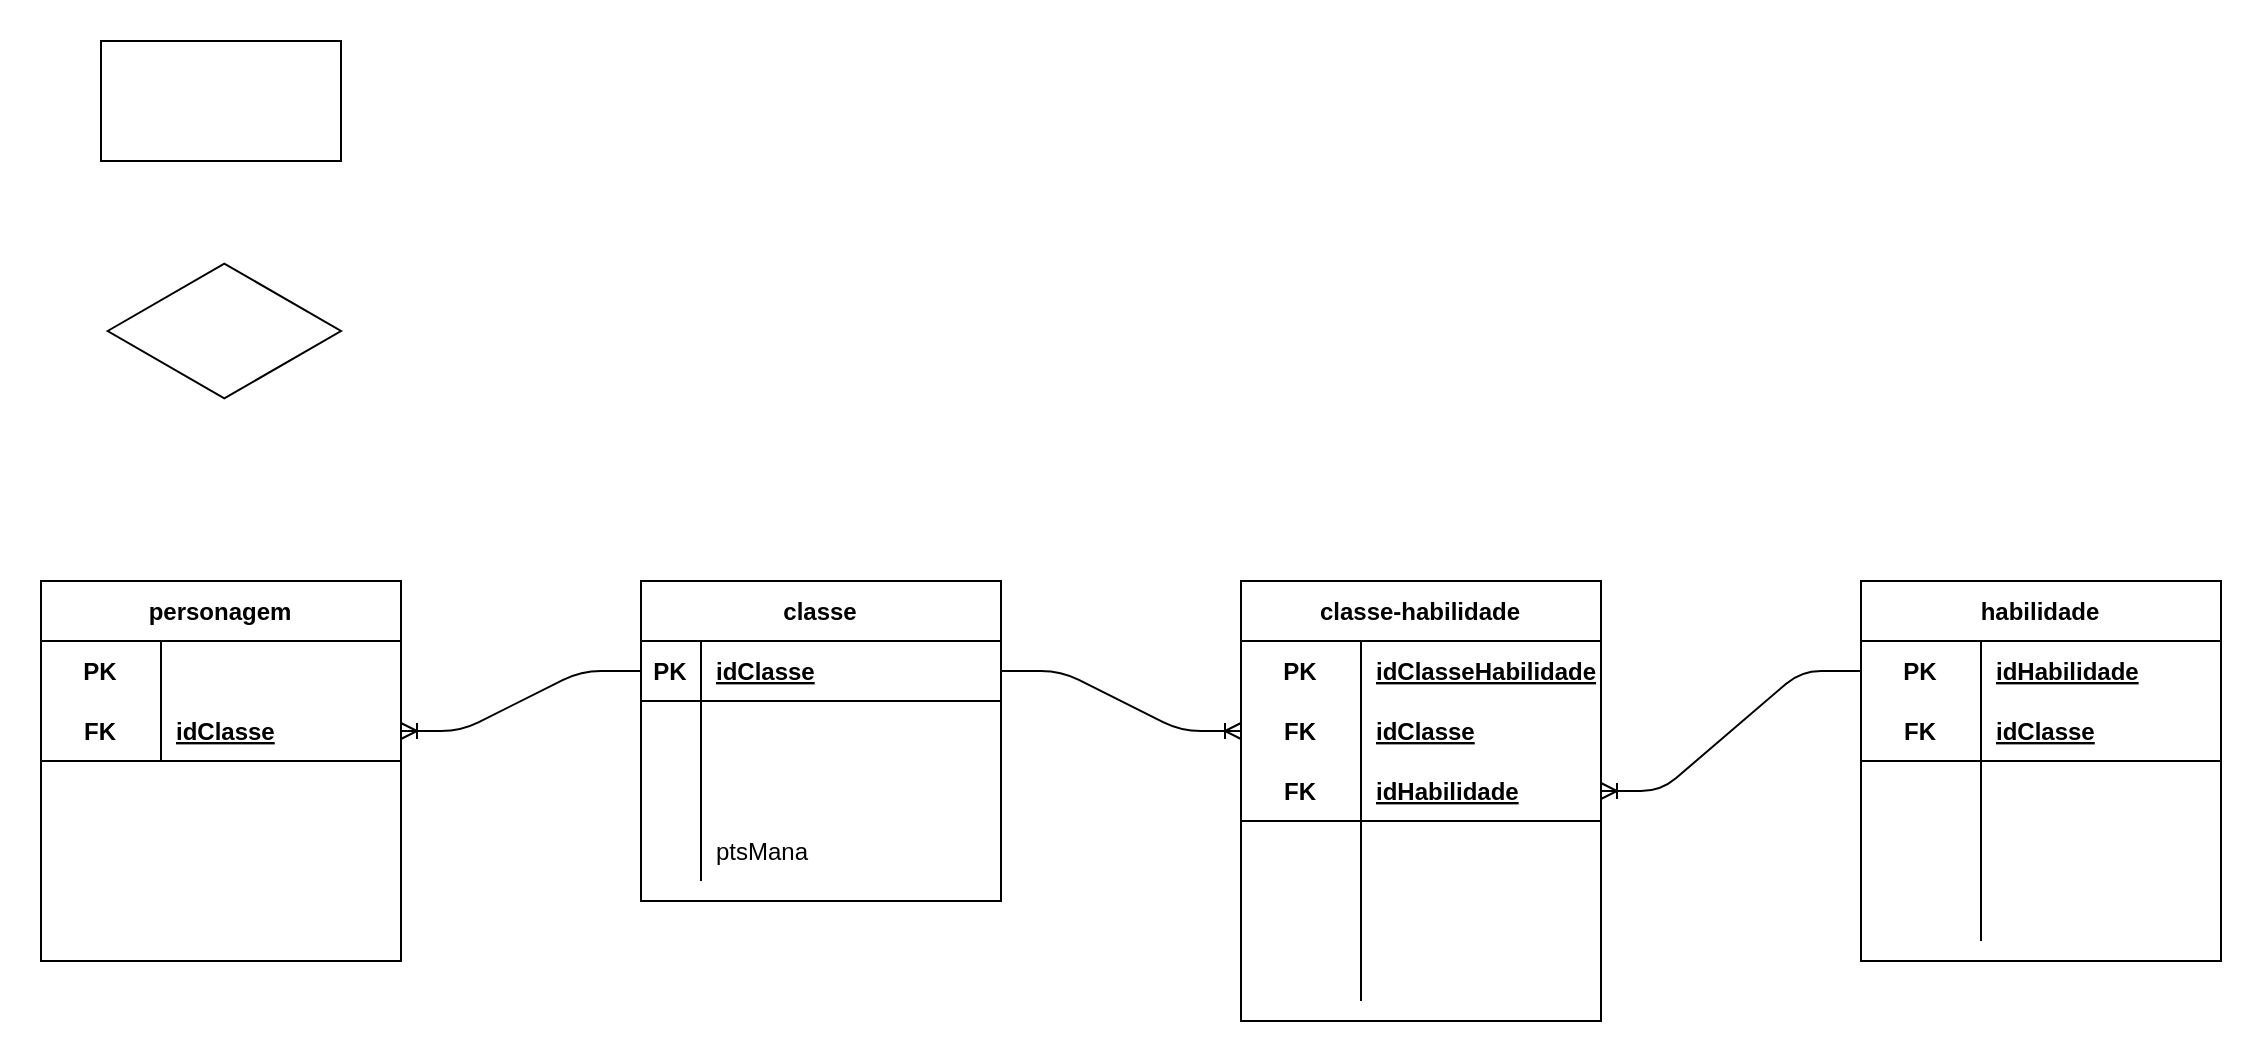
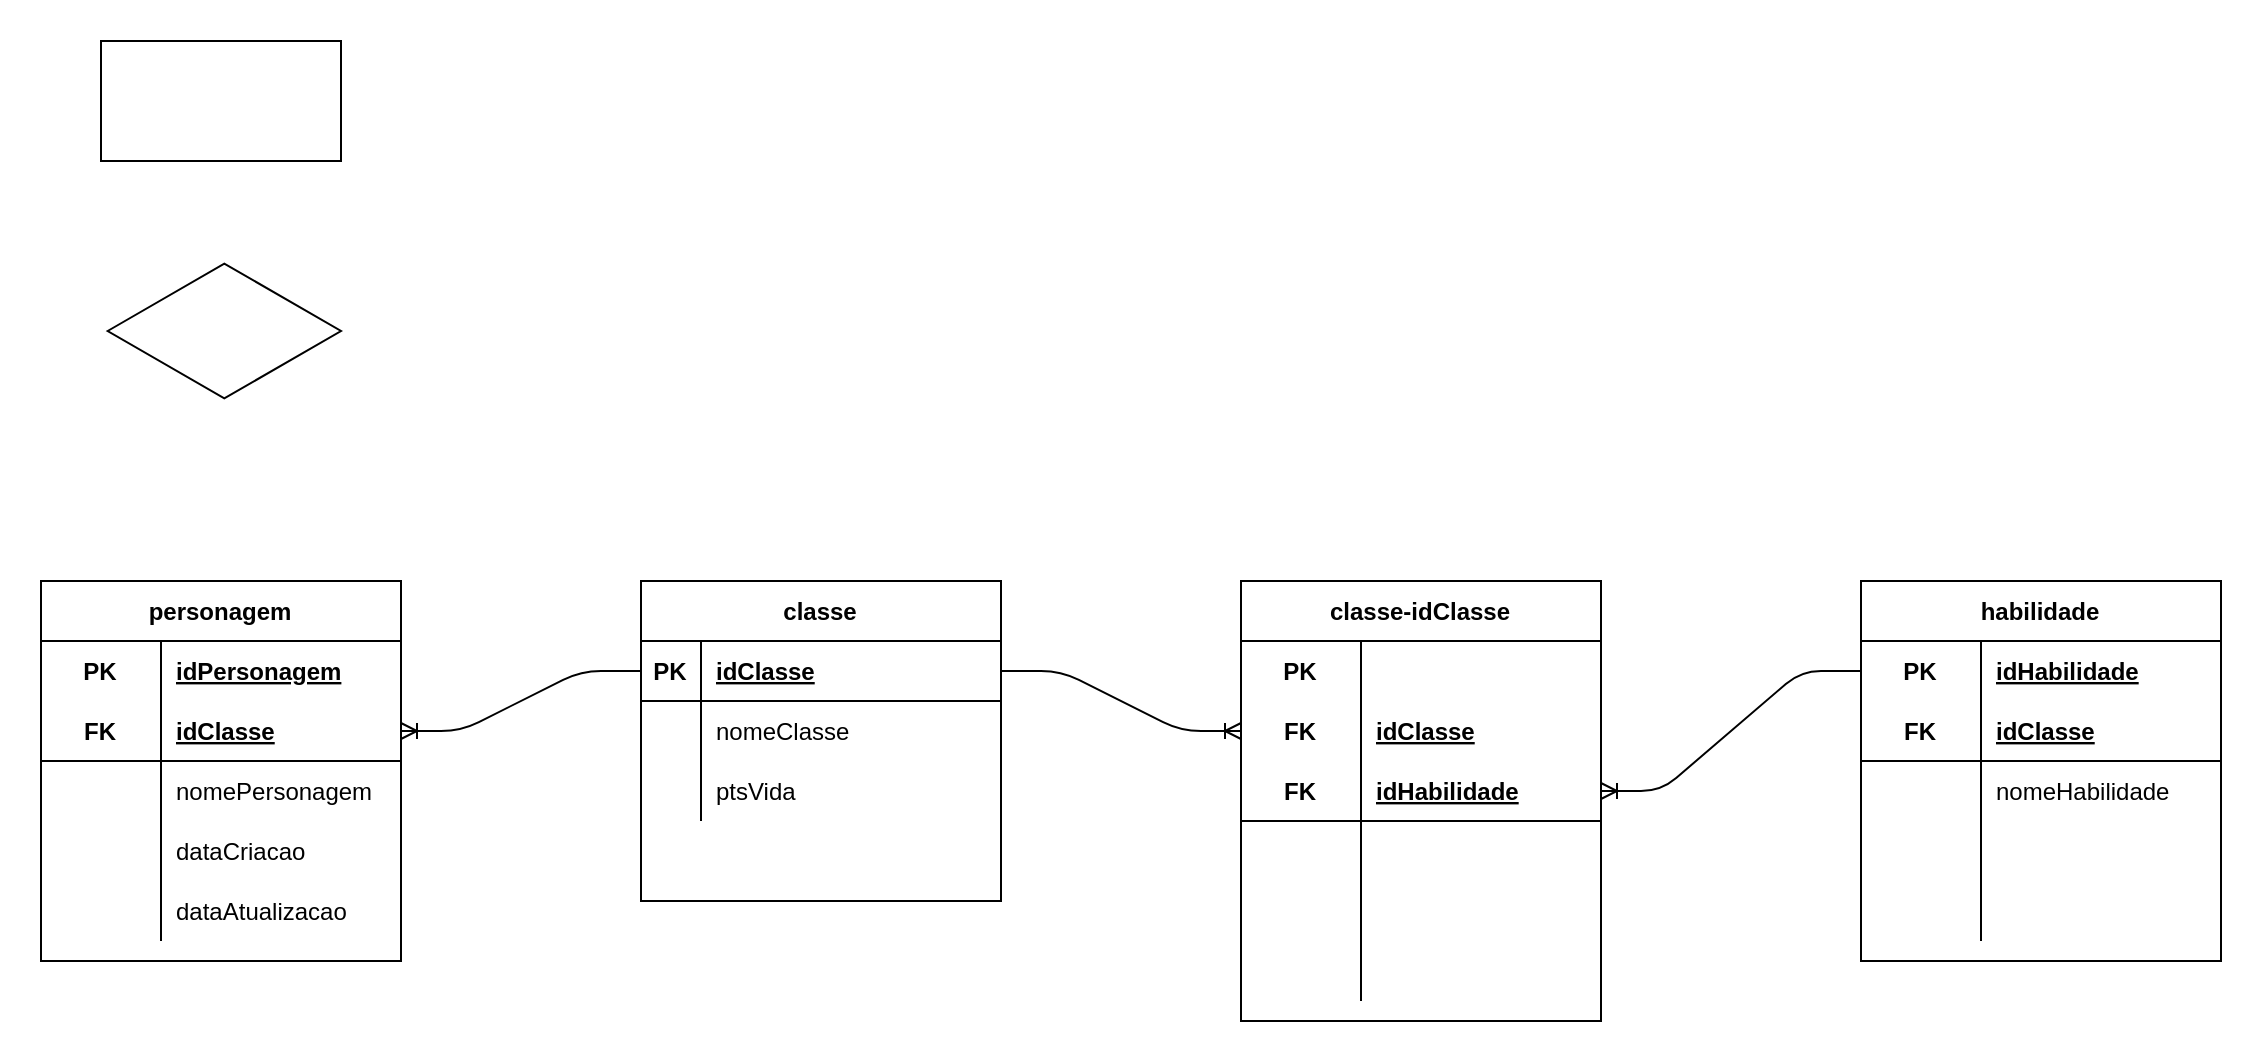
- <mxCell id="50" value="classe-habilidade" style="shape=table;startSize=30;container=1;collapsible=1;childLayout=tableLayout;fixedRows=1;rowLines=0;fontStyle=1;align=center;resizeLast=1;" vertex="1" parent="1"><mxGeometry x="620" y="290" width="180" height="220" as="geometry" /></mxCell>
+ <mxCell id="50" value="classe-idClasse" style="shape=table;startSize=30;container=1;collapsible=1;childLayout=tableLayout;fixedRows=1;rowLines=0;fontStyle=1;align=center;resizeLast=1;" vertex="1" parent="1"><mxGeometry x="620" y="290" width="180" height="220" as="geometry" /></mxCell>
+ <mxCell id="20" value="idPersonagem" style="shape=partialRectangle;connectable=0;fillColor=none;top=0;left=0;bottom=0;right=0;align=left;spacingLeft=6;fontStyle=5;overflow=hidden;" vertex="1" parent="18"><mxGeometry x="60" width="120" height="30" as="geometry" /></mxCell>
- <mxCell id="53" value="idClasseHabilidade" style="shape=partialRectangle;connectable=0;fillColor=none;top=0;left=0;bottom=0;right=0;align=left;spacingLeft=6;fontStyle=5;overflow=hidden;" vertex="1" parent="51"><mxGeometry x="60" width="120" height="30" as="geometry" /></mxCell>
+ <mxCell id="10" value="nomeClasse" style="shape=partialRectangle;connectable=0;fillColor=none;top=0;left=0;bottom=0;right=0;align=left;spacingLeft=6;overflow=hidden;" vertex="1" parent="8"><mxGeometry x="30" width="150" height="30" as="geometry" /></mxCell>
+ <mxCell id="26" value="nomePersonagem" style="shape=partialRectangle;connectable=0;fillColor=none;top=0;left=0;bottom=0;right=0;align=left;spacingLeft=6;overflow=hidden;" vertex="1" parent="24"><mxGeometry x="60" width="120" height="30" as="geometry" /></mxCell>
+ <mxCell id="13" value="ptsVida" style="shape=partialRectangle;connectable=0;fillColor=none;top=0;left=0;bottom=0;right=0;align=left;spacingLeft=6;overflow=hidden;" vertex="1" parent="11"><mxGeometry x="30" width="150" height="30" as="geometry" /></mxCell>
+ <mxCell id="43" value="nomeHabilidade" style="shape=partialRectangle;connectable=0;fillColor=none;top=0;left=0;bottom=0;right=0;align=left;spacingLeft=6;overflow=hidden;" vertex="1" parent="41"><mxGeometry x="60" width="120" height="30" as="geometry" /></mxCell>
+ <mxCell id="29" value="dataCriacao" style="shape=partialRectangle;connectable=0;fillColor=none;top=0;left=0;bottom=0;right=0;align=left;spacingLeft=6;overflow=hidden;" vertex="1" parent="27"><mxGeometry x="60" width="120" height="30" as="geometry" /></mxCell>
- <mxCell id="16" value="ptsMana" style="shape=partialRectangle;connectable=0;fillColor=none;top=0;left=0;bottom=0;right=0;align=left;spacingLeft=6;overflow=hidden;" vertex="1" parent="14"><mxGeometry x="30" width="150" height="30" as="geometry" /></mxCell>
+ <mxCell id="32" value="dataAtualizacao" style="shape=partialRectangle;connectable=0;fillColor=none;top=0;left=0;bottom=0;right=0;align=left;spacingLeft=6;overflow=hidden;" vertex="1" parent="30"><mxGeometry x="60" width="120" height="30" as="geometry" /></mxCell>
